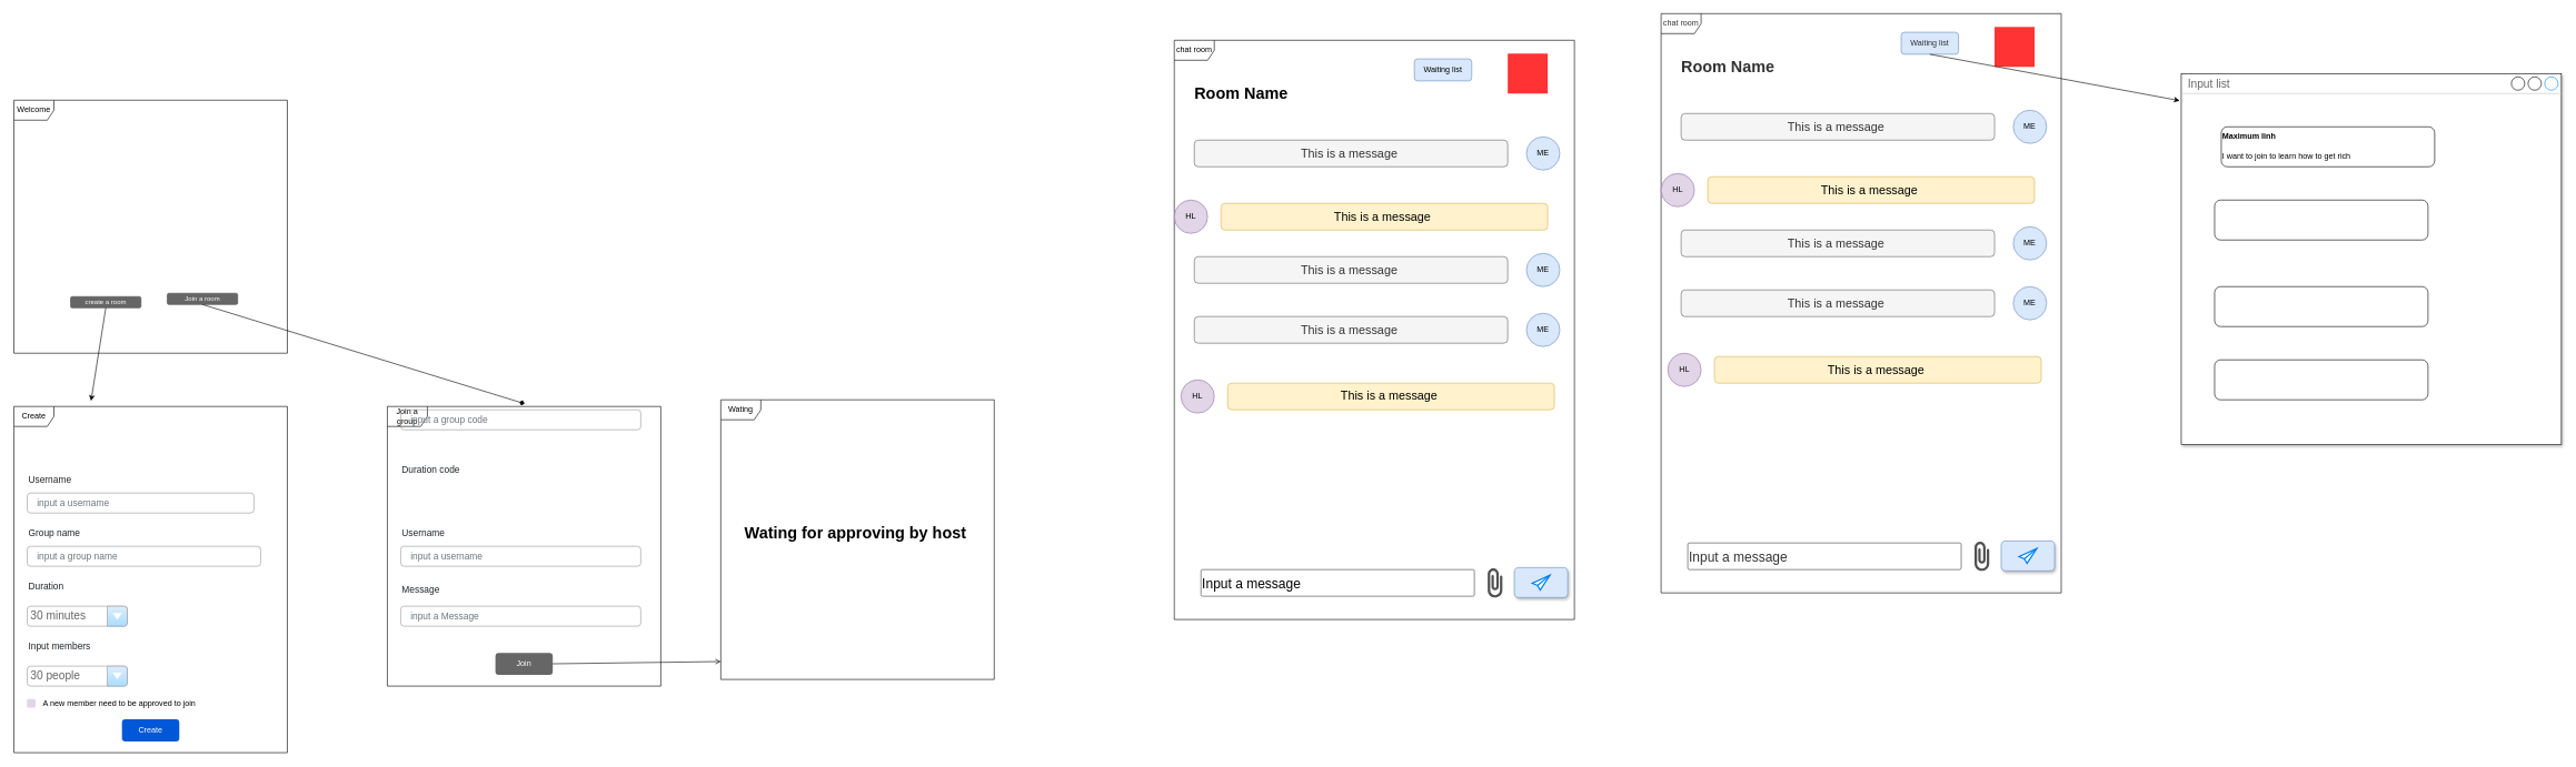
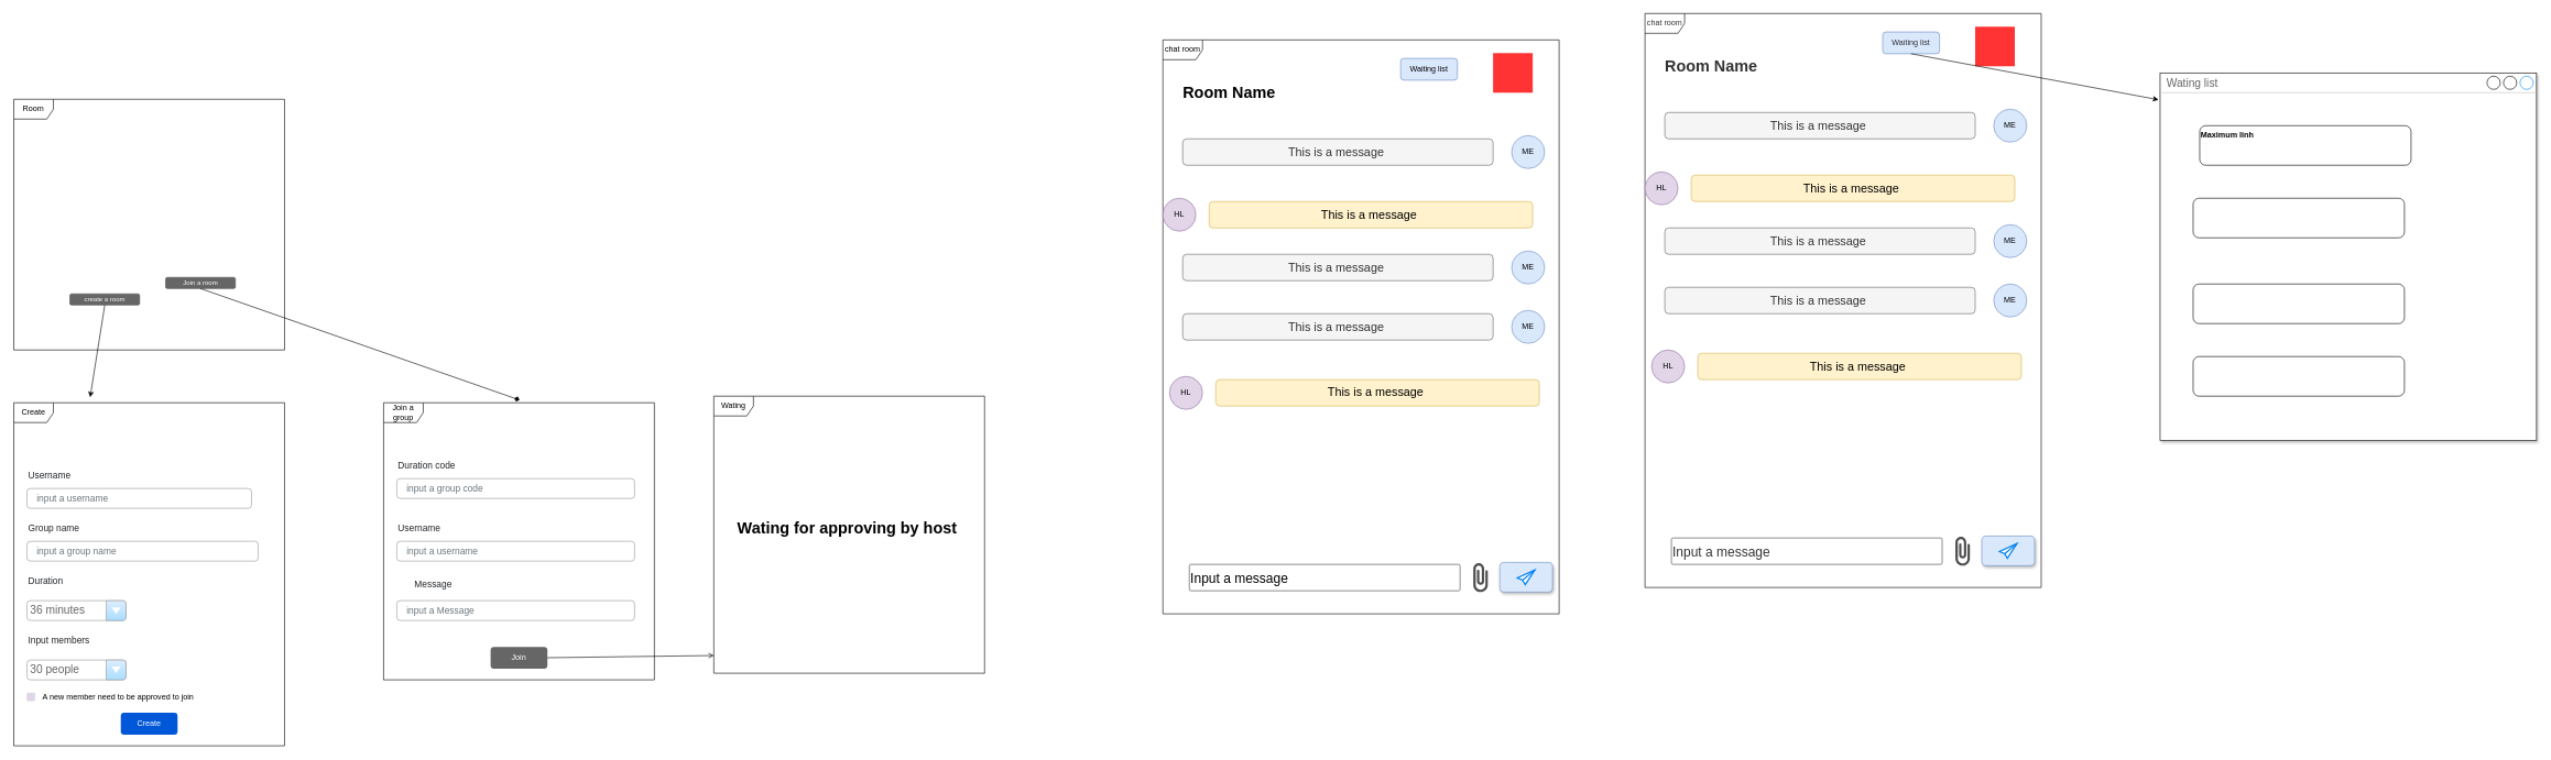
- <mxCell id="77" value="Input list" style="strokeWidth=1;shadow=1;dashed=0;align=center;html=1;shape=mxgraph.mockup.containers.window;align=left;verticalAlign=top;spacingLeft=8;strokeColor2=#008cff;strokeColor3=#c4c4c4;fontColor=#666666;mainText=;fontSize=17;labelBackgroundColor=none;whiteSpace=wrap;" parent="1" vertex="1"><mxGeometry x="3270" y="110" width="570" height="557.5" as="geometry" /></mxCell>
+ <mxCell id="77" value="Wating list" style="strokeWidth=1;shadow=1;dashed=0;align=center;html=1;shape=mxgraph.mockup.containers.window;align=left;verticalAlign=top;spacingLeft=8;strokeColor2=#008cff;strokeColor3=#c4c4c4;fontColor=#666666;mainText=;fontSize=17;labelBackgroundColor=none;whiteSpace=wrap;" parent="1" vertex="1"><mxGeometry x="3270" y="110" width="570" height="557.5" as="geometry" /></mxCell>
- <mxCell id="2" value="Welcome" style="shape=umlFrame;whiteSpace=wrap;html=1;pointerEvents=0;" parent="1" vertex="1"><mxGeometry x="20" y="150" width="410" height="380" as="geometry" /></mxCell>
+ <mxCell id="2" value="Room" style="shape=umlFrame;whiteSpace=wrap;html=1;pointerEvents=0;" parent="1" vertex="1"><mxGeometry x="20" y="150" width="410" height="380" as="geometry" /></mxCell>
- <mxCell id="81" value="&lt;span style=&quot;font-weight: normal;&quot;&gt;I want to join to learn how to get rich&lt;/span&gt;" style="text;html=1;align=left;verticalAlign=middle;whiteSpace=wrap;rounded=0;fontStyle=1" parent="78" vertex="1"><mxGeometry y="30" width="310" height="30" as="geometry" /></mxCell>
- <mxCell id="4" value="Join a room" style="rounded=1;html=1;shadow=0;dashed=0;whiteSpace=wrap;fontSize=10;fillColor=#666666;align=center;strokeColor=#4D4D4D;fontColor=#ffffff;" parent="1" vertex="1"><mxGeometry x="250" y="440" width="105.5" height="16.88" as="geometry" /></mxCell>
+ <mxCell id="4" value="Join a room" style="rounded=1;html=1;shadow=0;dashed=0;whiteSpace=wrap;fontSize=10;fillColor=#666666;align=center;strokeColor=#4D4D4D;fontColor=#ffffff;" parent="1" vertex="1"><mxGeometry x="250" y="420" width="105.5" height="16.88" as="geometry" /></mxCell>
- <mxCell id="21" value="input a group code" style="html=1;shadow=0;dashed=0;shape=mxgraph.bootstrap.rrect;rSize=5;fillColor=none;strokeColor=#999999;align=left;spacing=15;fontSize=14;fontColor=#6C767D;" parent="1" vertex="1"><mxGeometry x="600" y="615" width="360" height="30" as="geometry" /></mxCell>
+ <mxCell id="21" value="input a group code" style="html=1;shadow=0;dashed=0;shape=mxgraph.bootstrap.rrect;rSize=5;fillColor=none;strokeColor=#999999;align=left;spacing=15;fontSize=14;fontColor=#6C767D;" parent="1" vertex="1"><mxGeometry x="600" y="725" width="360" height="30" as="geometry" /></mxCell>
- <mxCell id="25" value="Message" style="fillColor=none;strokeColor=none;align=left;fontSize=14;fontColor=#212529;" parent="1" vertex="1"><mxGeometry x="600" y="870" width="360" height="30" as="geometry" /></mxCell>
+ <mxCell id="25" value="Message" style="fillColor=none;strokeColor=none;align=left;fontSize=14;fontColor=#212529;" parent="1" vertex="1"><mxGeometry x="625" y="870" width="360" height="30" as="geometry" /></mxCell>
- <mxCell id="13" value="30 minutes" style="strokeWidth=1;shadow=0;dashed=0;align=center;html=1;shape=mxgraph.mockup.forms.comboBox;strokeColor=#999999;fillColor=#ddeeff;align=left;fillColor2=#aaddff;mainText=;fontColor=#666666;fontSize=17;spacingLeft=3;" parent="1" vertex="1"><mxGeometry x="40" y="910" width="150" height="30" as="geometry" /></mxCell>
+ <mxCell id="13" value="36 minutes" style="strokeWidth=1;shadow=0;dashed=0;align=center;html=1;shape=mxgraph.mockup.forms.comboBox;strokeColor=#999999;fillColor=#ddeeff;align=left;fillColor2=#aaddff;mainText=;fontColor=#666666;fontSize=17;spacingLeft=3;" parent="1" vertex="1"><mxGeometry x="40" y="910" width="150" height="30" as="geometry" /></mxCell>
